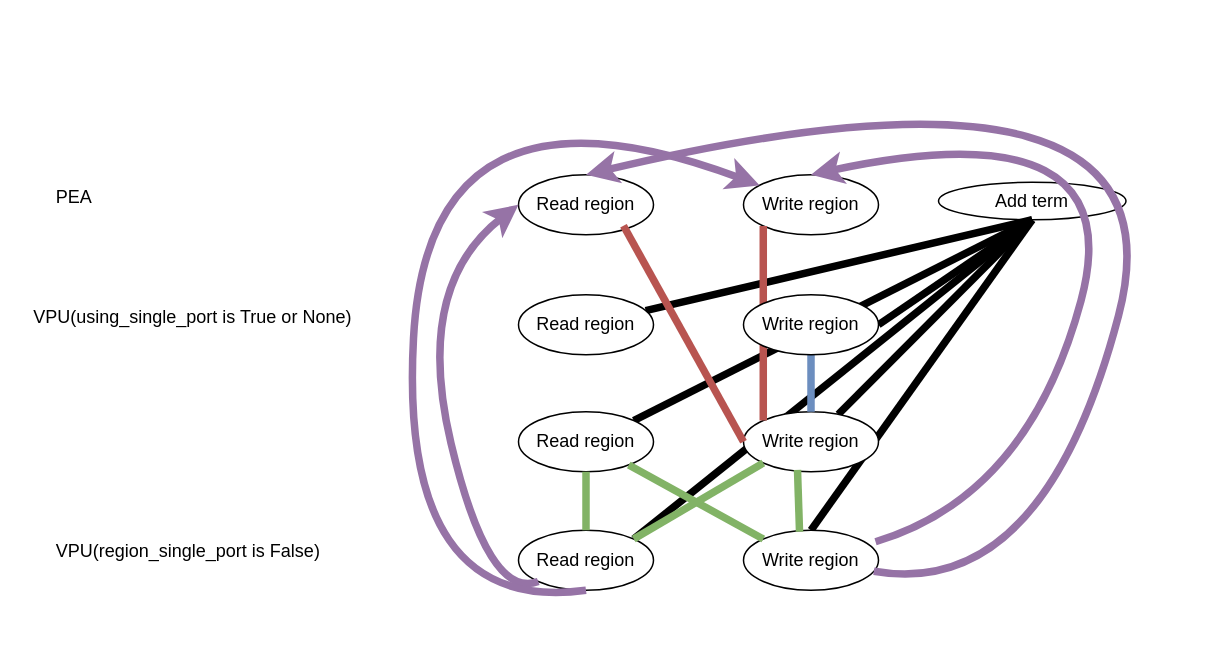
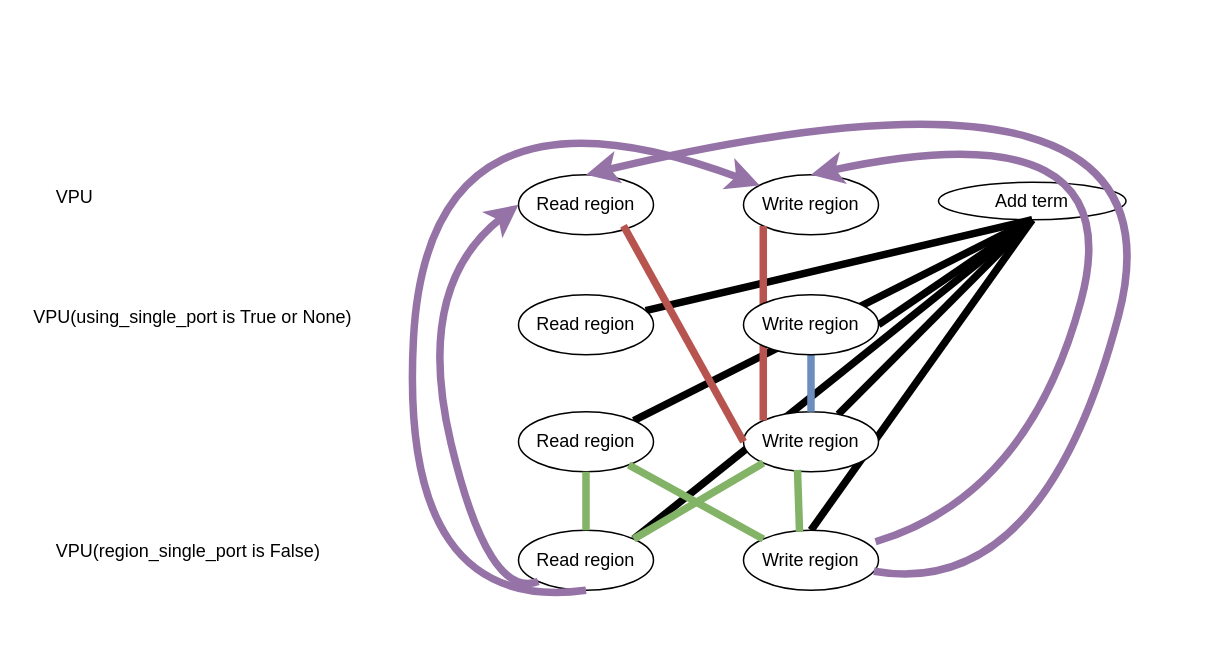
- <mxCell id="2" value="PEA" style="text;html=1;strokeColor=none;fillColor=none;align=left;verticalAlign=middle;whiteSpace=wrap;rounded=0;" vertex="1" parent="1"><mxGeometry x="35" y="116" width="60" height="30" as="geometry" /></mxCell>
+ <mxCell id="2" value="VPU" style="text;html=1;strokeColor=none;fillColor=none;align=left;verticalAlign=middle;whiteSpace=wrap;rounded=0;" vertex="1" parent="1"><mxGeometry x="35" y="116" width="60" height="30" as="geometry" /></mxCell>
